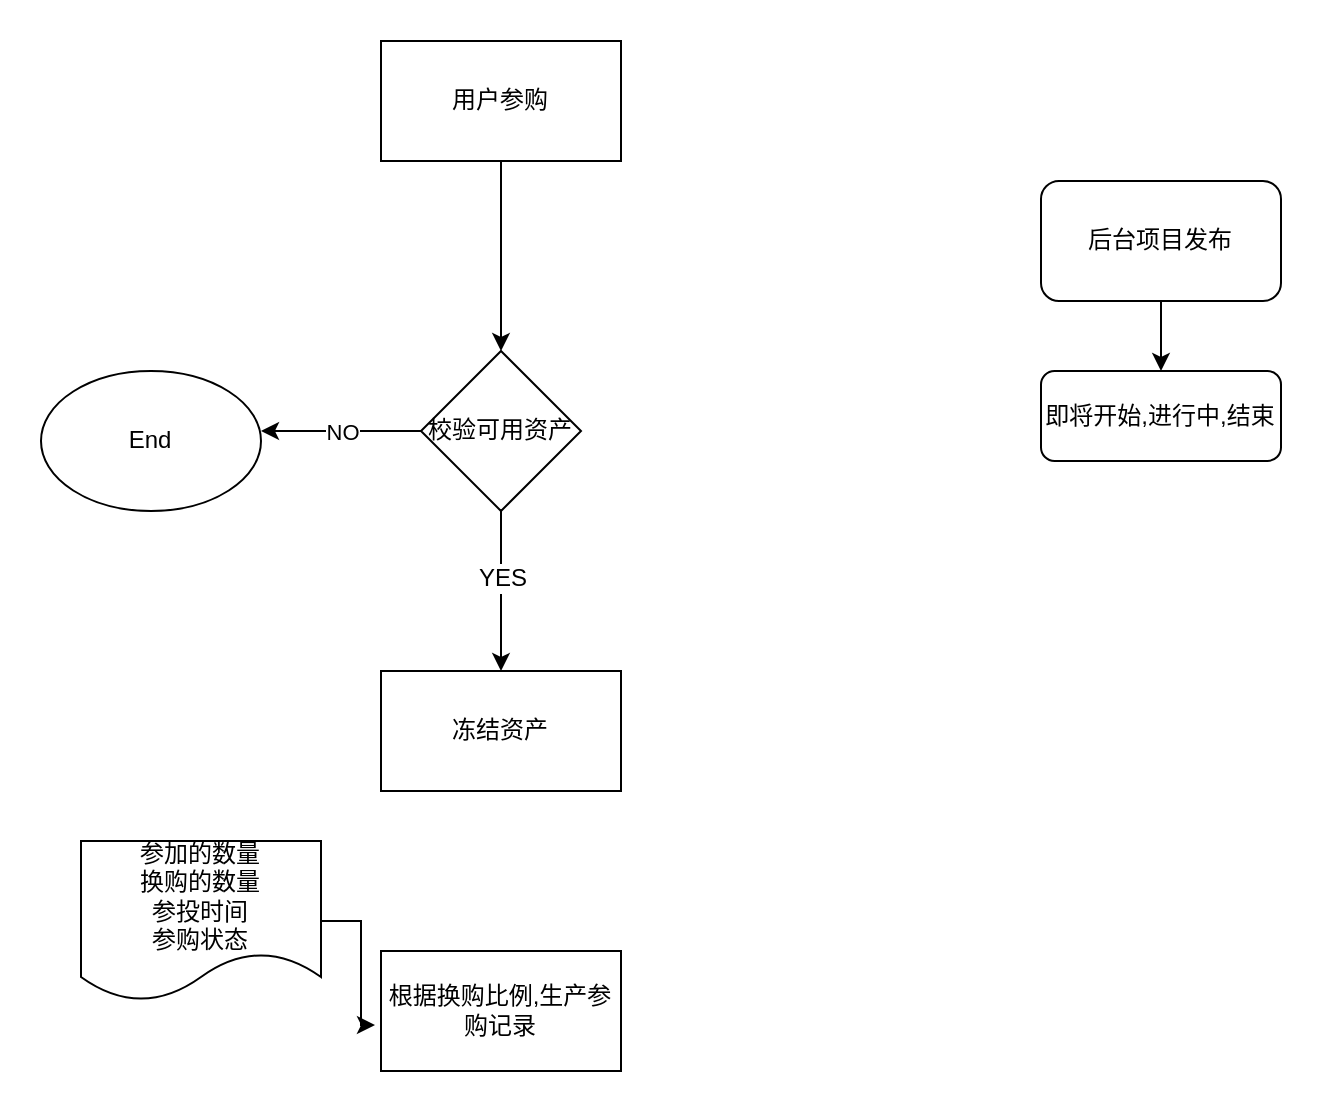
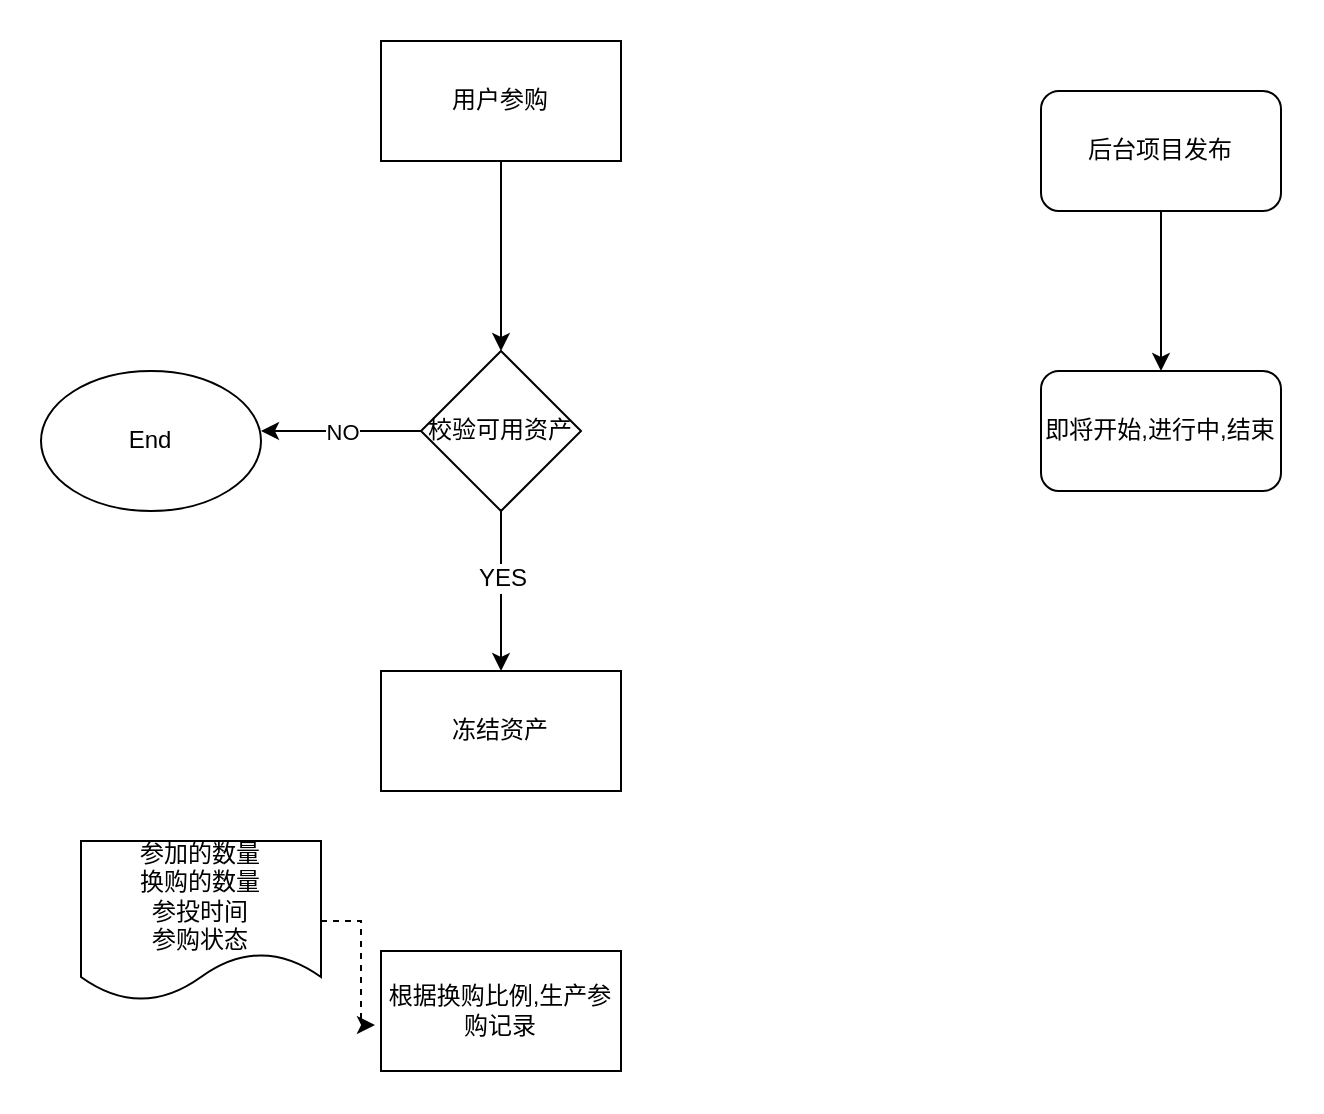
- <mxCell id="14" value="后台项目发布" style="rounded=1;whiteSpace=wrap;html=1;" vertex="1" parent="1"><mxGeometry x="520" y="90" width="120" height="60" as="geometry" /></mxCell>
+ <mxCell id="14" value="后台项目发布" style="rounded=1;whiteSpace=wrap;html=1;" vertex="1" parent="1"><mxGeometry x="520" y="45" width="120" height="60" as="geometry" /></mxCell>
- <mxCell id="15" value="即将开始,进行中,结束" style="rounded=1;whiteSpace=wrap;html=1;" vertex="1" parent="1"><mxGeometry x="520" y="185" width="120" height="45" as="geometry" /></mxCell>
+ <mxCell id="15" value="即将开始,进行中,结束" style="rounded=1;whiteSpace=wrap;html=1;" vertex="1" parent="1"><mxGeometry x="520" y="185" width="120" height="60" as="geometry" /></mxCell>
- <mxCell id="11" style="edgeStyle=orthogonalEdgeStyle;rounded=0;orthogonalLoop=1;jettySize=auto;html=1;entryX=-0.025;entryY=0.617;entryDx=0;entryDy=0;entryPerimeter=0;" parent="1" source="12" target="10" edge="1"><mxGeometry relative="1" as="geometry" /></mxCell>
+ <mxCell id="11" style="edgeStyle=orthogonalEdgeStyle;rounded=0;orthogonalLoop=1;jettySize=auto;html=1;entryX=-0.025;entryY=0.617;entryDx=0;entryDy=0;entryPerimeter=0;dashed=1;" parent="1" source="12" target="10" edge="1"><mxGeometry relative="1" as="geometry" /></mxCell>
